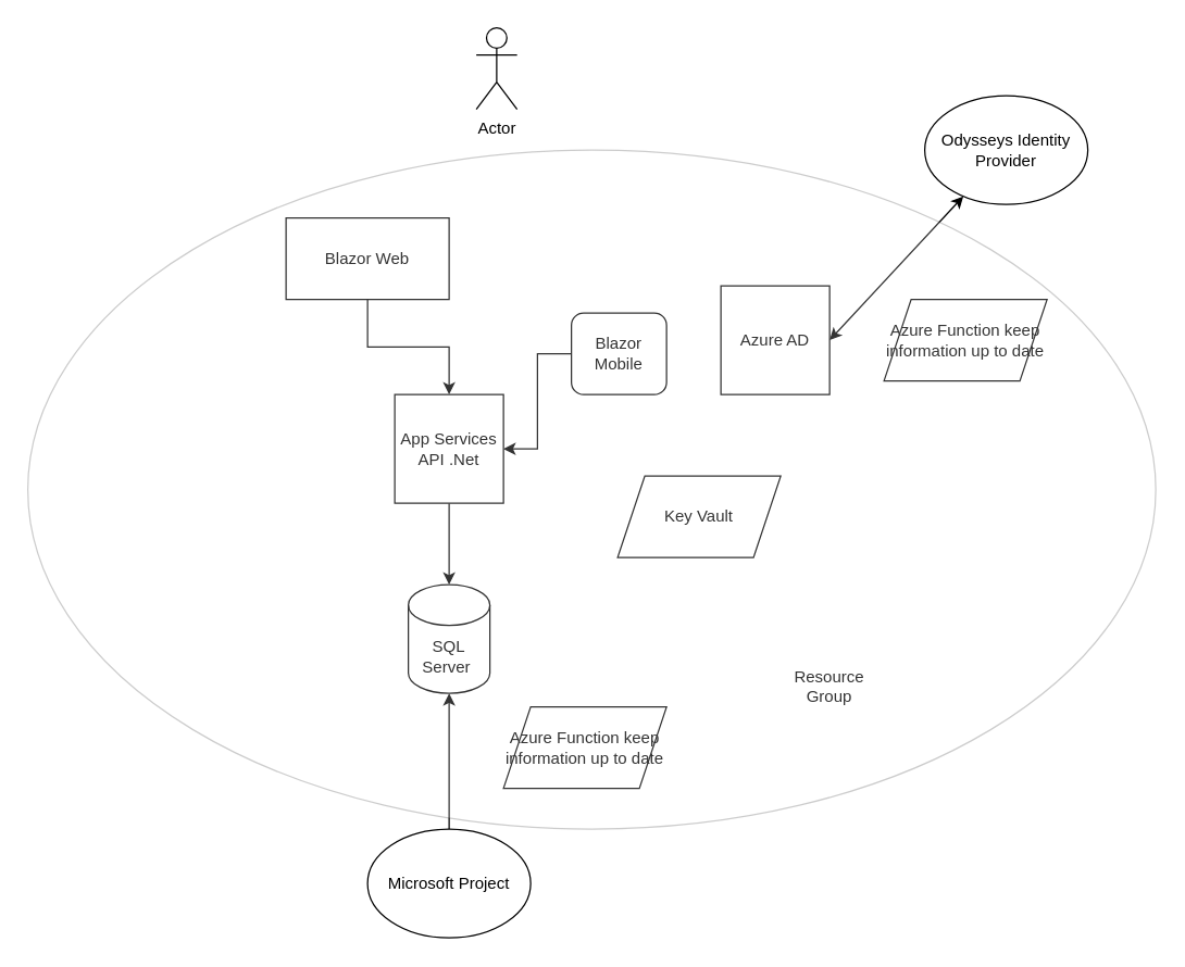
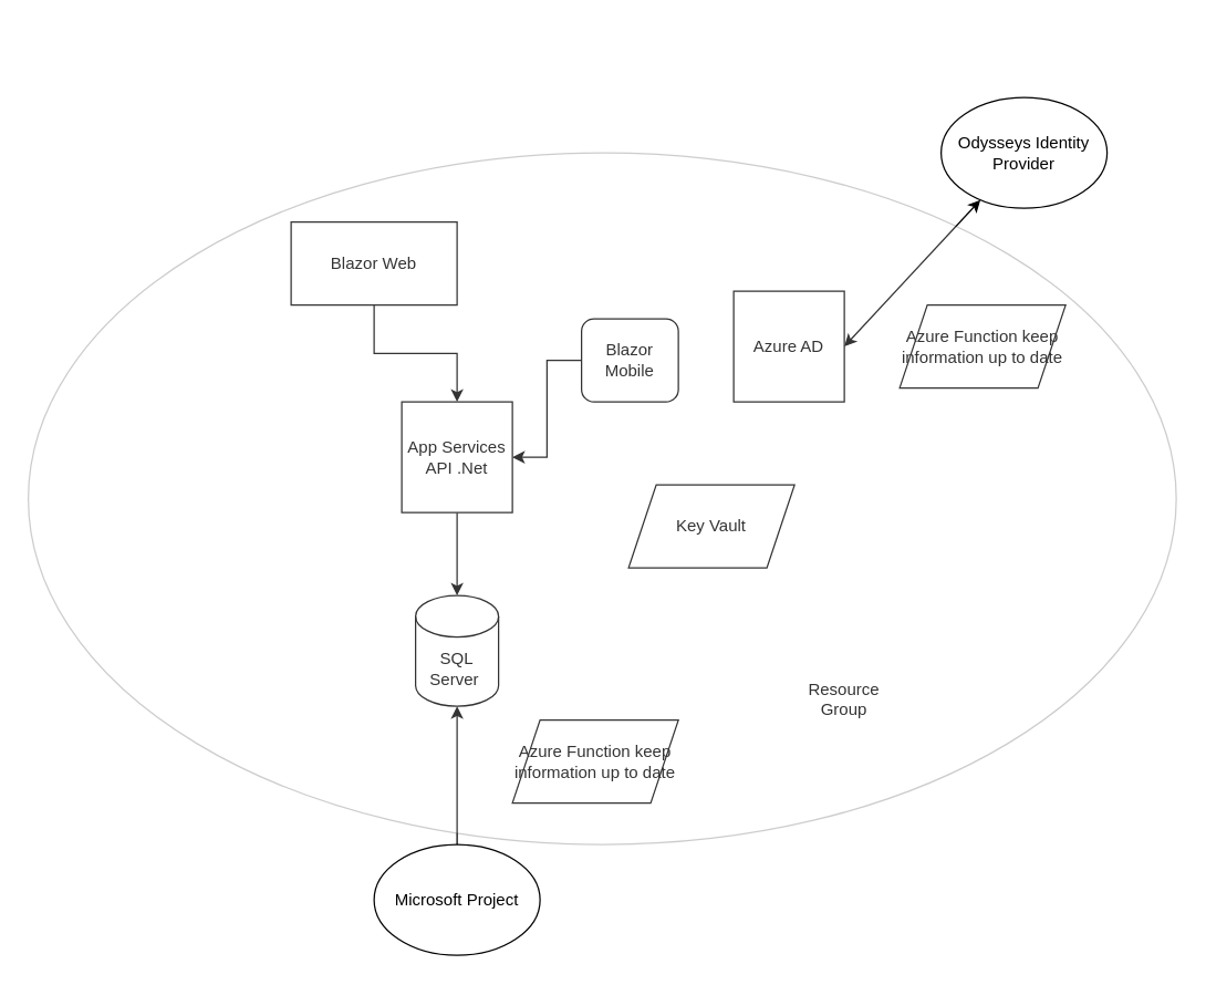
- <mxCell id="2" value="Actor" style="shape=umlActor;verticalLabelPosition=bottom;verticalAlign=top;html=1;outlineConnect=0;" vertex="1" parent="1"><mxGeometry x="350" y="20" width="30" height="60" as="geometry" /></mxCell>
